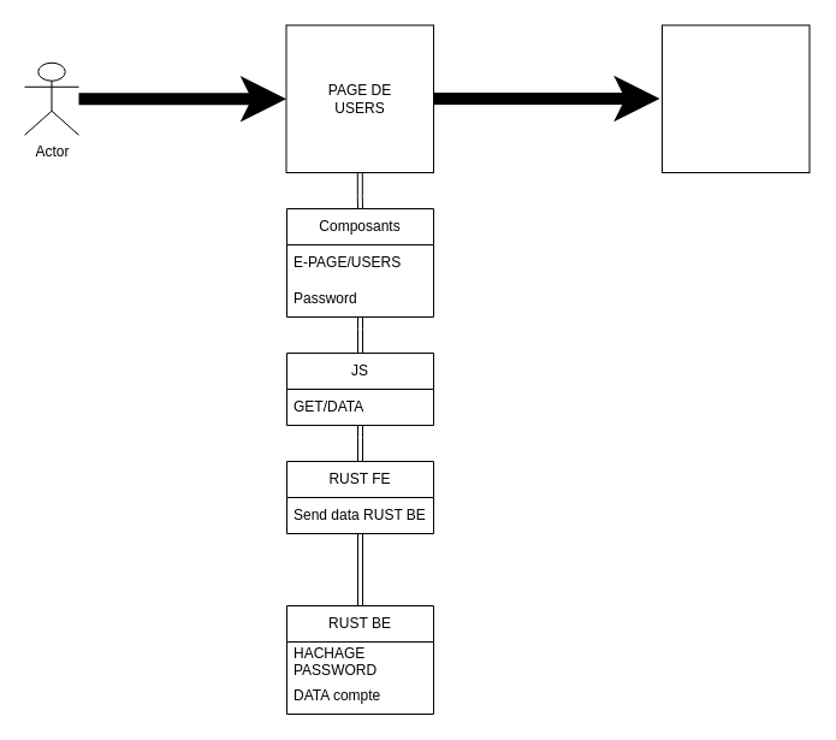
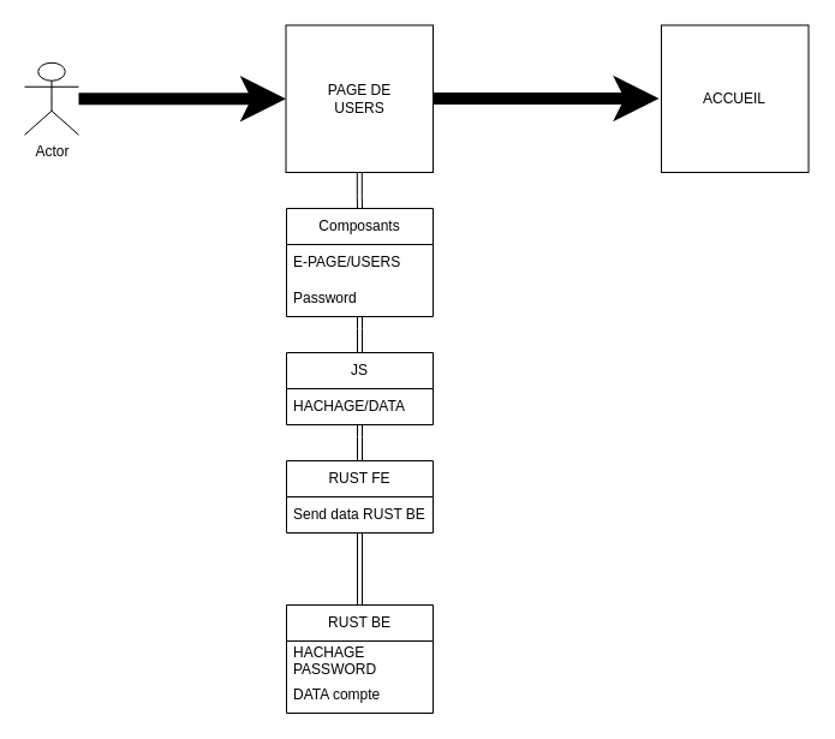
+ <mxCell id="22" value="ACCUEIL" style="text;html=1;strokeColor=none;fillColor=none;align=center;verticalAlign=middle;whiteSpace=wrap;rounded=0;" vertex="1" parent="1"><mxGeometry x="581.25" y="66.75" width="60" height="30" as="geometry" /></mxCell>
- <mxCell id="13" value="GET/DATA" style="text;strokeColor=none;fillColor=none;align=left;verticalAlign=middle;spacingLeft=4;spacingRight=4;overflow=hidden;points=[[0,0.5],[1,0.5]];portConstraint=eastwest;rotatable=0;whiteSpace=wrap;html=1;" vertex="1" parent="12"><mxGeometry y="30" width="122" height="30" as="geometry" /></mxCell>
+ <mxCell id="13" value="HACHAGE/DATA" style="text;strokeColor=none;fillColor=none;align=left;verticalAlign=middle;spacingLeft=4;spacingRight=4;overflow=hidden;points=[[0,0.5],[1,0.5]];portConstraint=eastwest;rotatable=0;whiteSpace=wrap;html=1;" vertex="1" parent="12"><mxGeometry y="30" width="122" height="30" as="geometry" /></mxCell>
